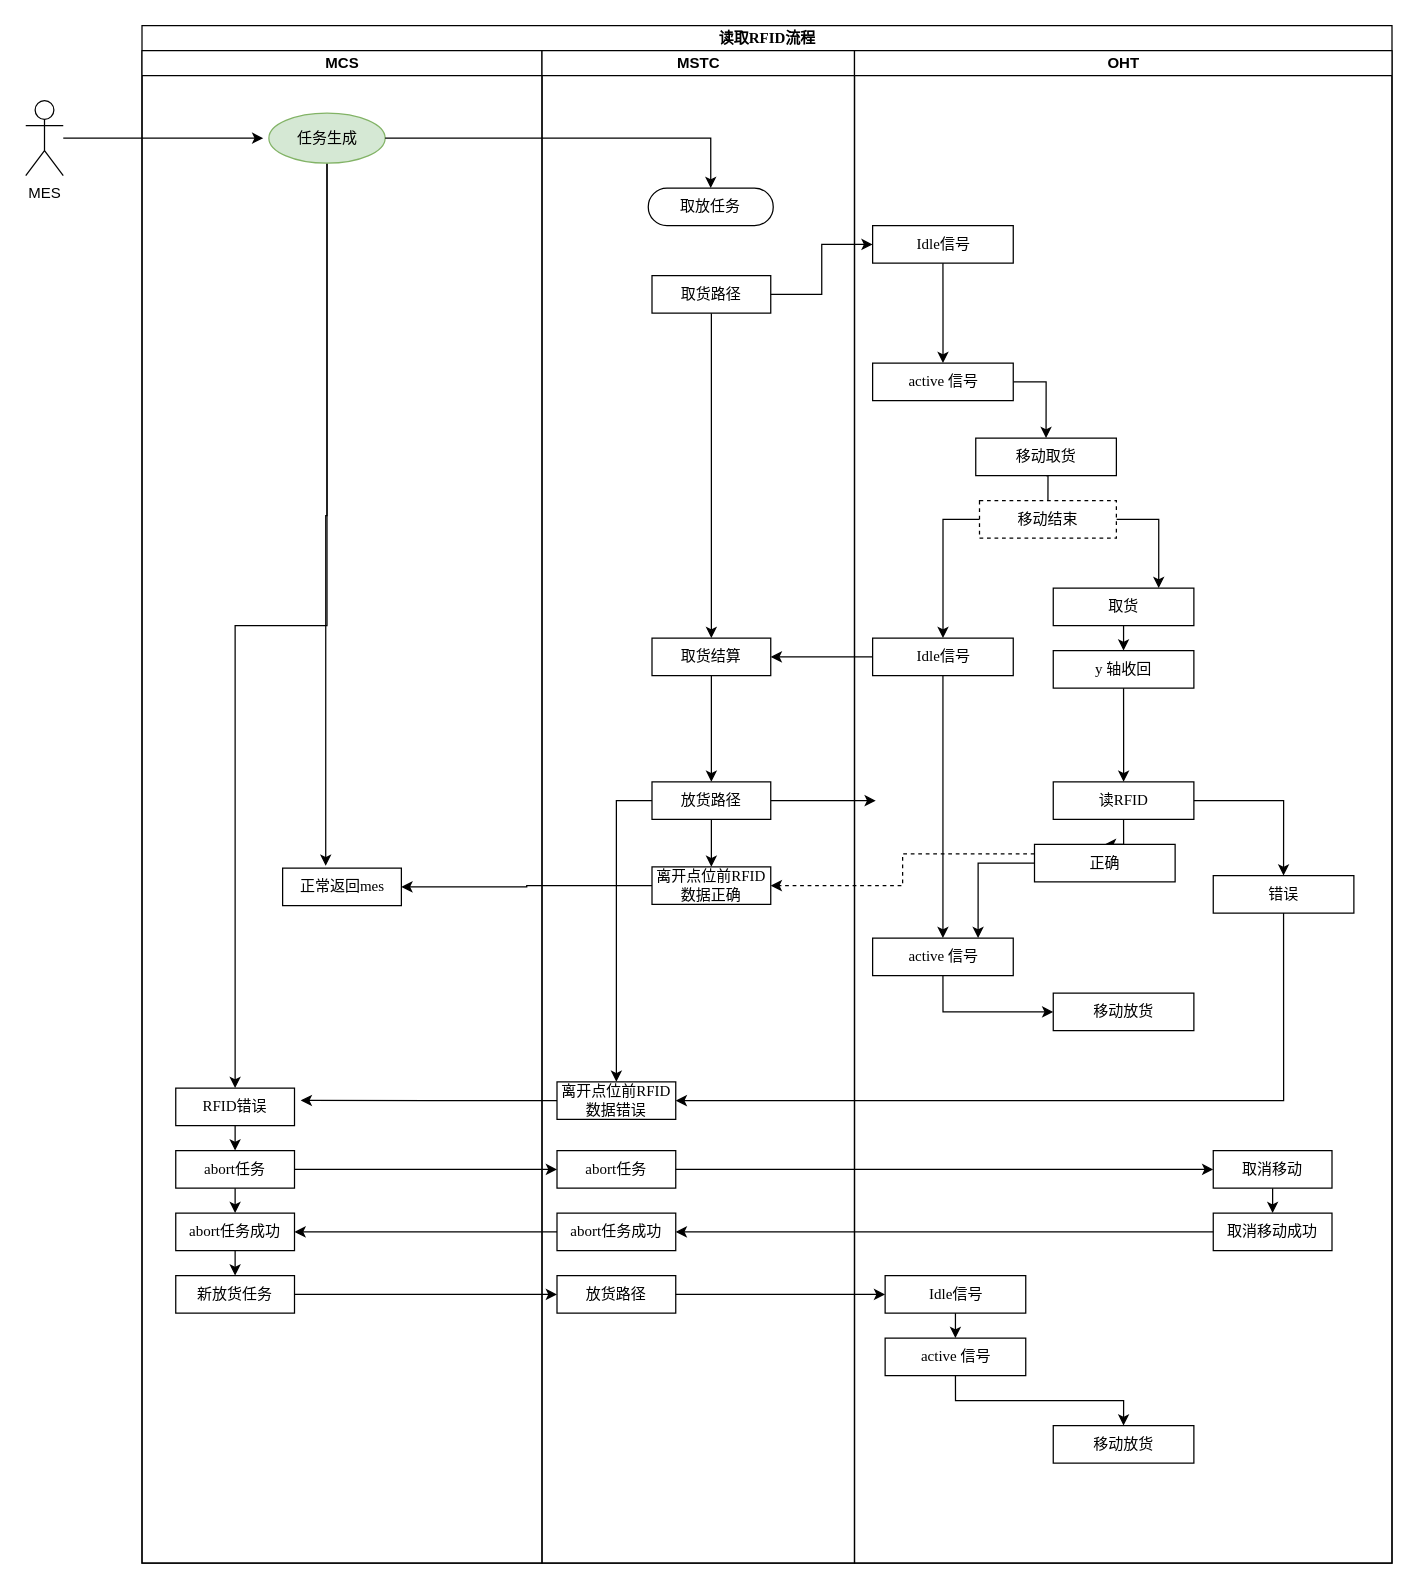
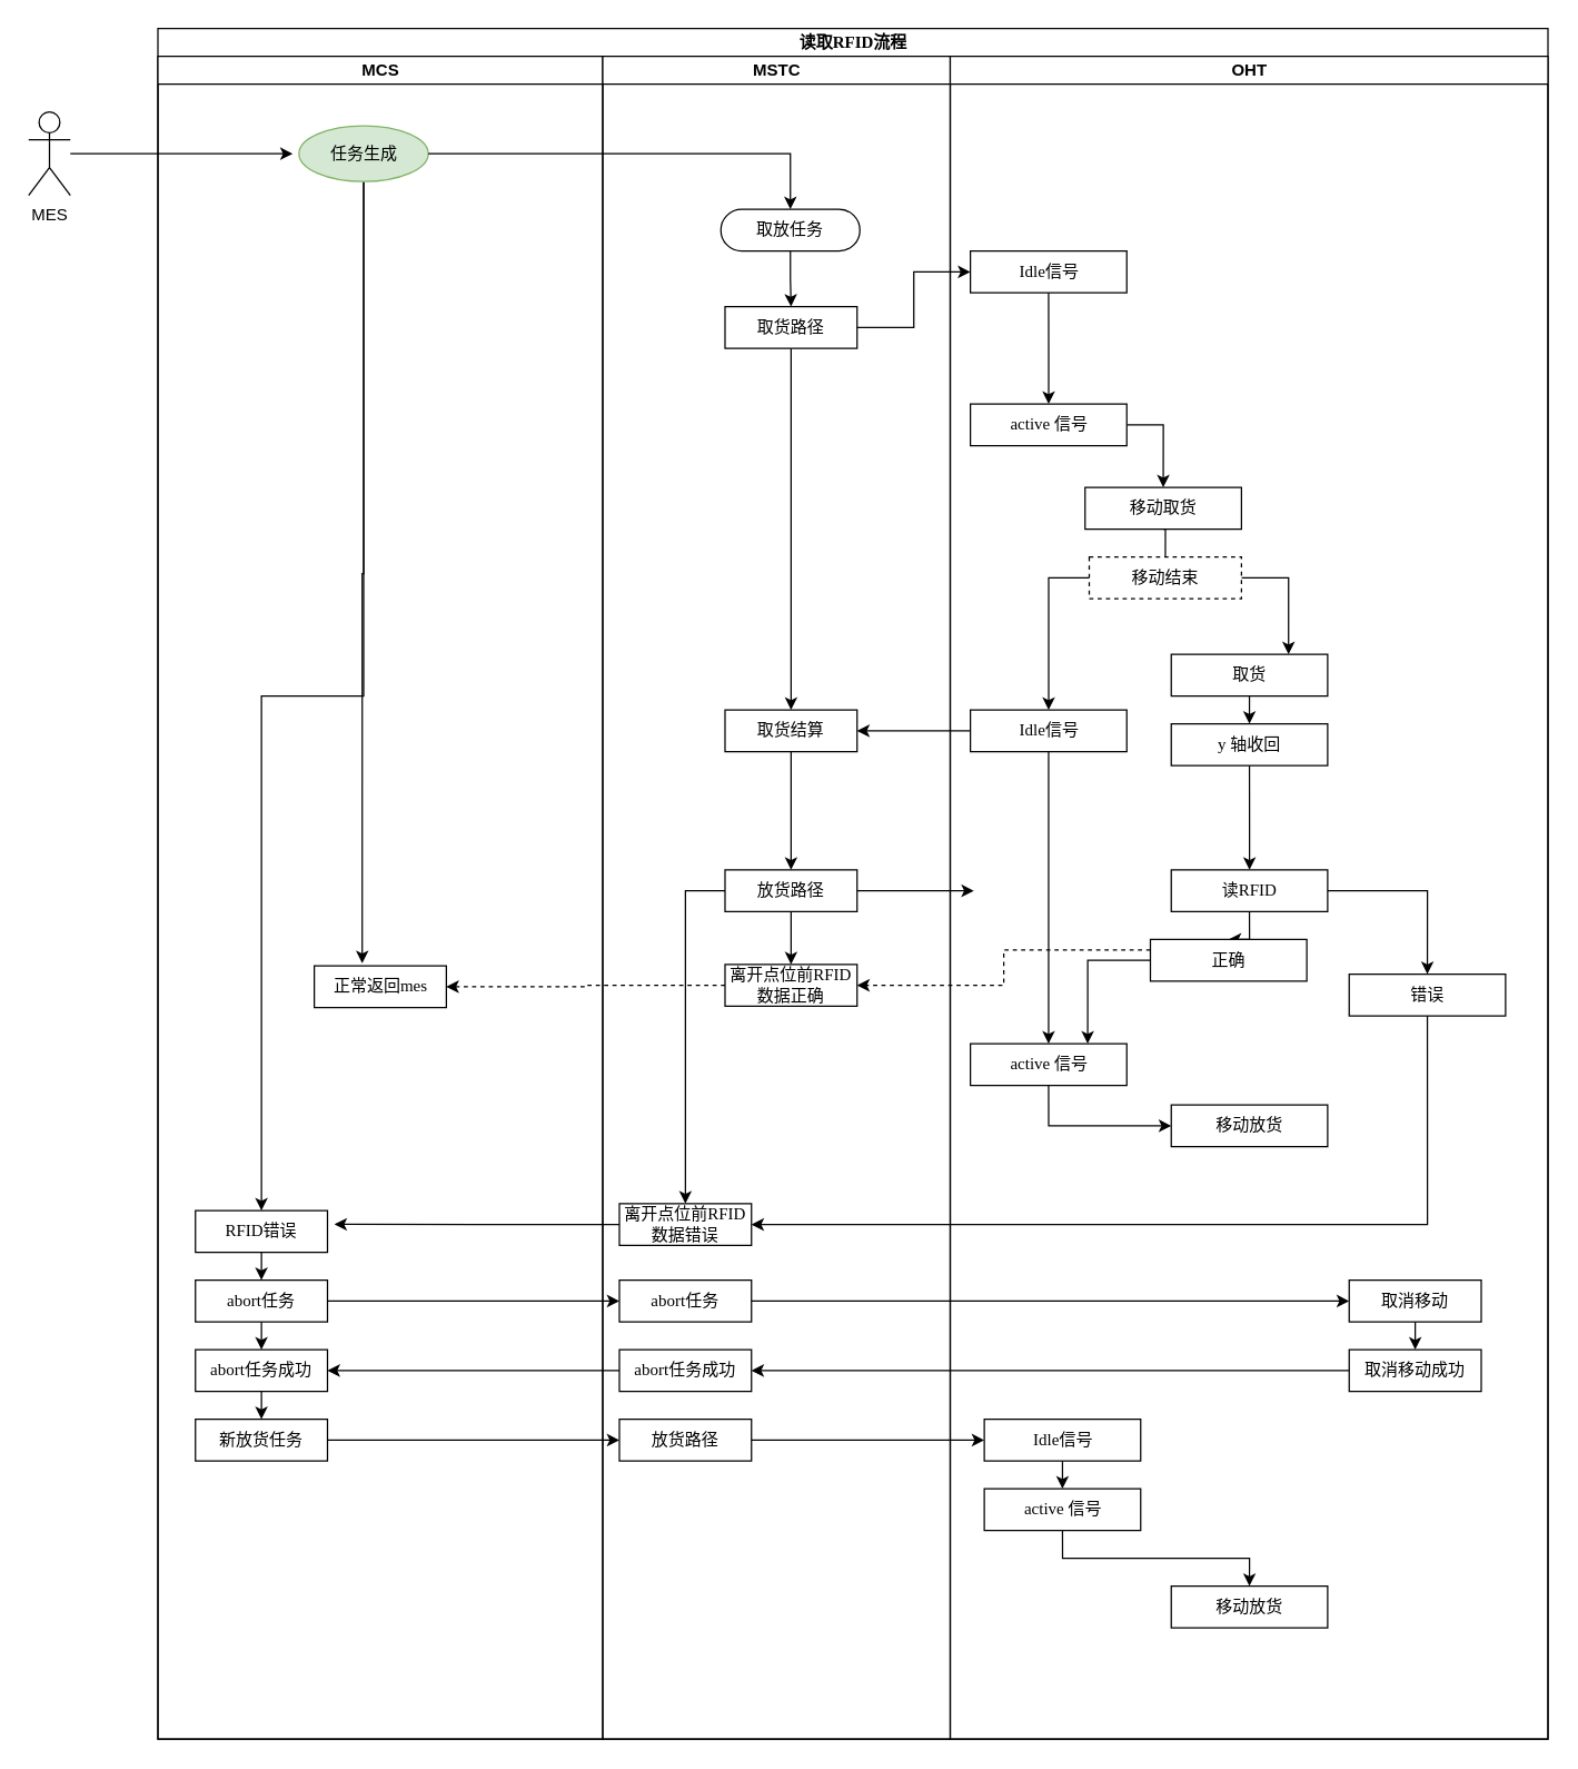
+ <mxCell id="16" style="edgeStyle=orthogonalEdgeStyle;rounded=0;orthogonalLoop=1;jettySize=auto;html=1;exitX=0.5;exitY=1;exitDx=0;exitDy=0;entryX=0.5;entryY=0;entryDx=0;entryDy=0;" edge="1" parent="15" source="17" target="19"><mxGeometry relative="1" as="geometry" /></mxCell>
- <mxCell id="67" style="edgeStyle=orthogonalEdgeStyle;rounded=0;orthogonalLoop=1;jettySize=auto;html=1;exitX=0;exitY=0.5;exitDx=0;exitDy=0;entryX=1;entryY=0.5;entryDx=0;entryDy=0;" edge="1" parent="2" source="26" target="7"><mxGeometry relative="1" as="geometry" /></mxCell>
+ <mxCell id="67" style="edgeStyle=orthogonalEdgeStyle;rounded=0;orthogonalLoop=1;jettySize=auto;html=1;exitX=0;exitY=0.5;exitDx=0;exitDy=0;entryX=1;entryY=0.5;entryDx=0;entryDy=0;dashed=1;" edge="1" parent="2" source="26" target="7"><mxGeometry relative="1" as="geometry" /></mxCell>
